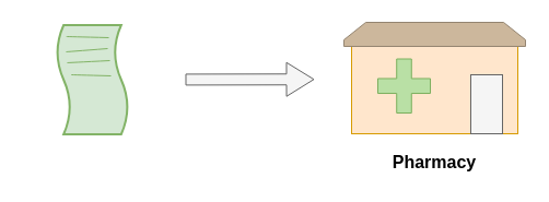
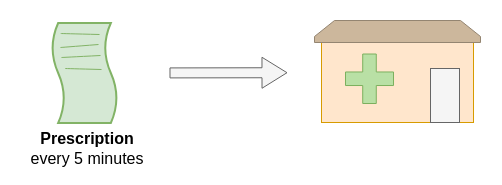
+ <mxCell id="7" value="&lt;b&gt;Prescription&lt;/b&gt;&lt;div&gt;every 5 minutes&lt;/div&gt;" style="text;html=1;align=center;verticalAlign=middle;whiteSpace=wrap;rounded=0;fontSize=16;" vertex="1" parent="1"><mxGeometry x="20" y="133" width="134" height="30" as="geometry" /></mxCell>
- <mxCell id="13" value="&lt;b&gt;Pharmacy&lt;/b&gt;" style="text;html=1;align=center;verticalAlign=middle;whiteSpace=wrap;rounded=0;fontSize=16;" vertex="1" parent="1"><mxGeometry x="330" y="133" width="134" height="30" as="geometry" /></mxCell>
